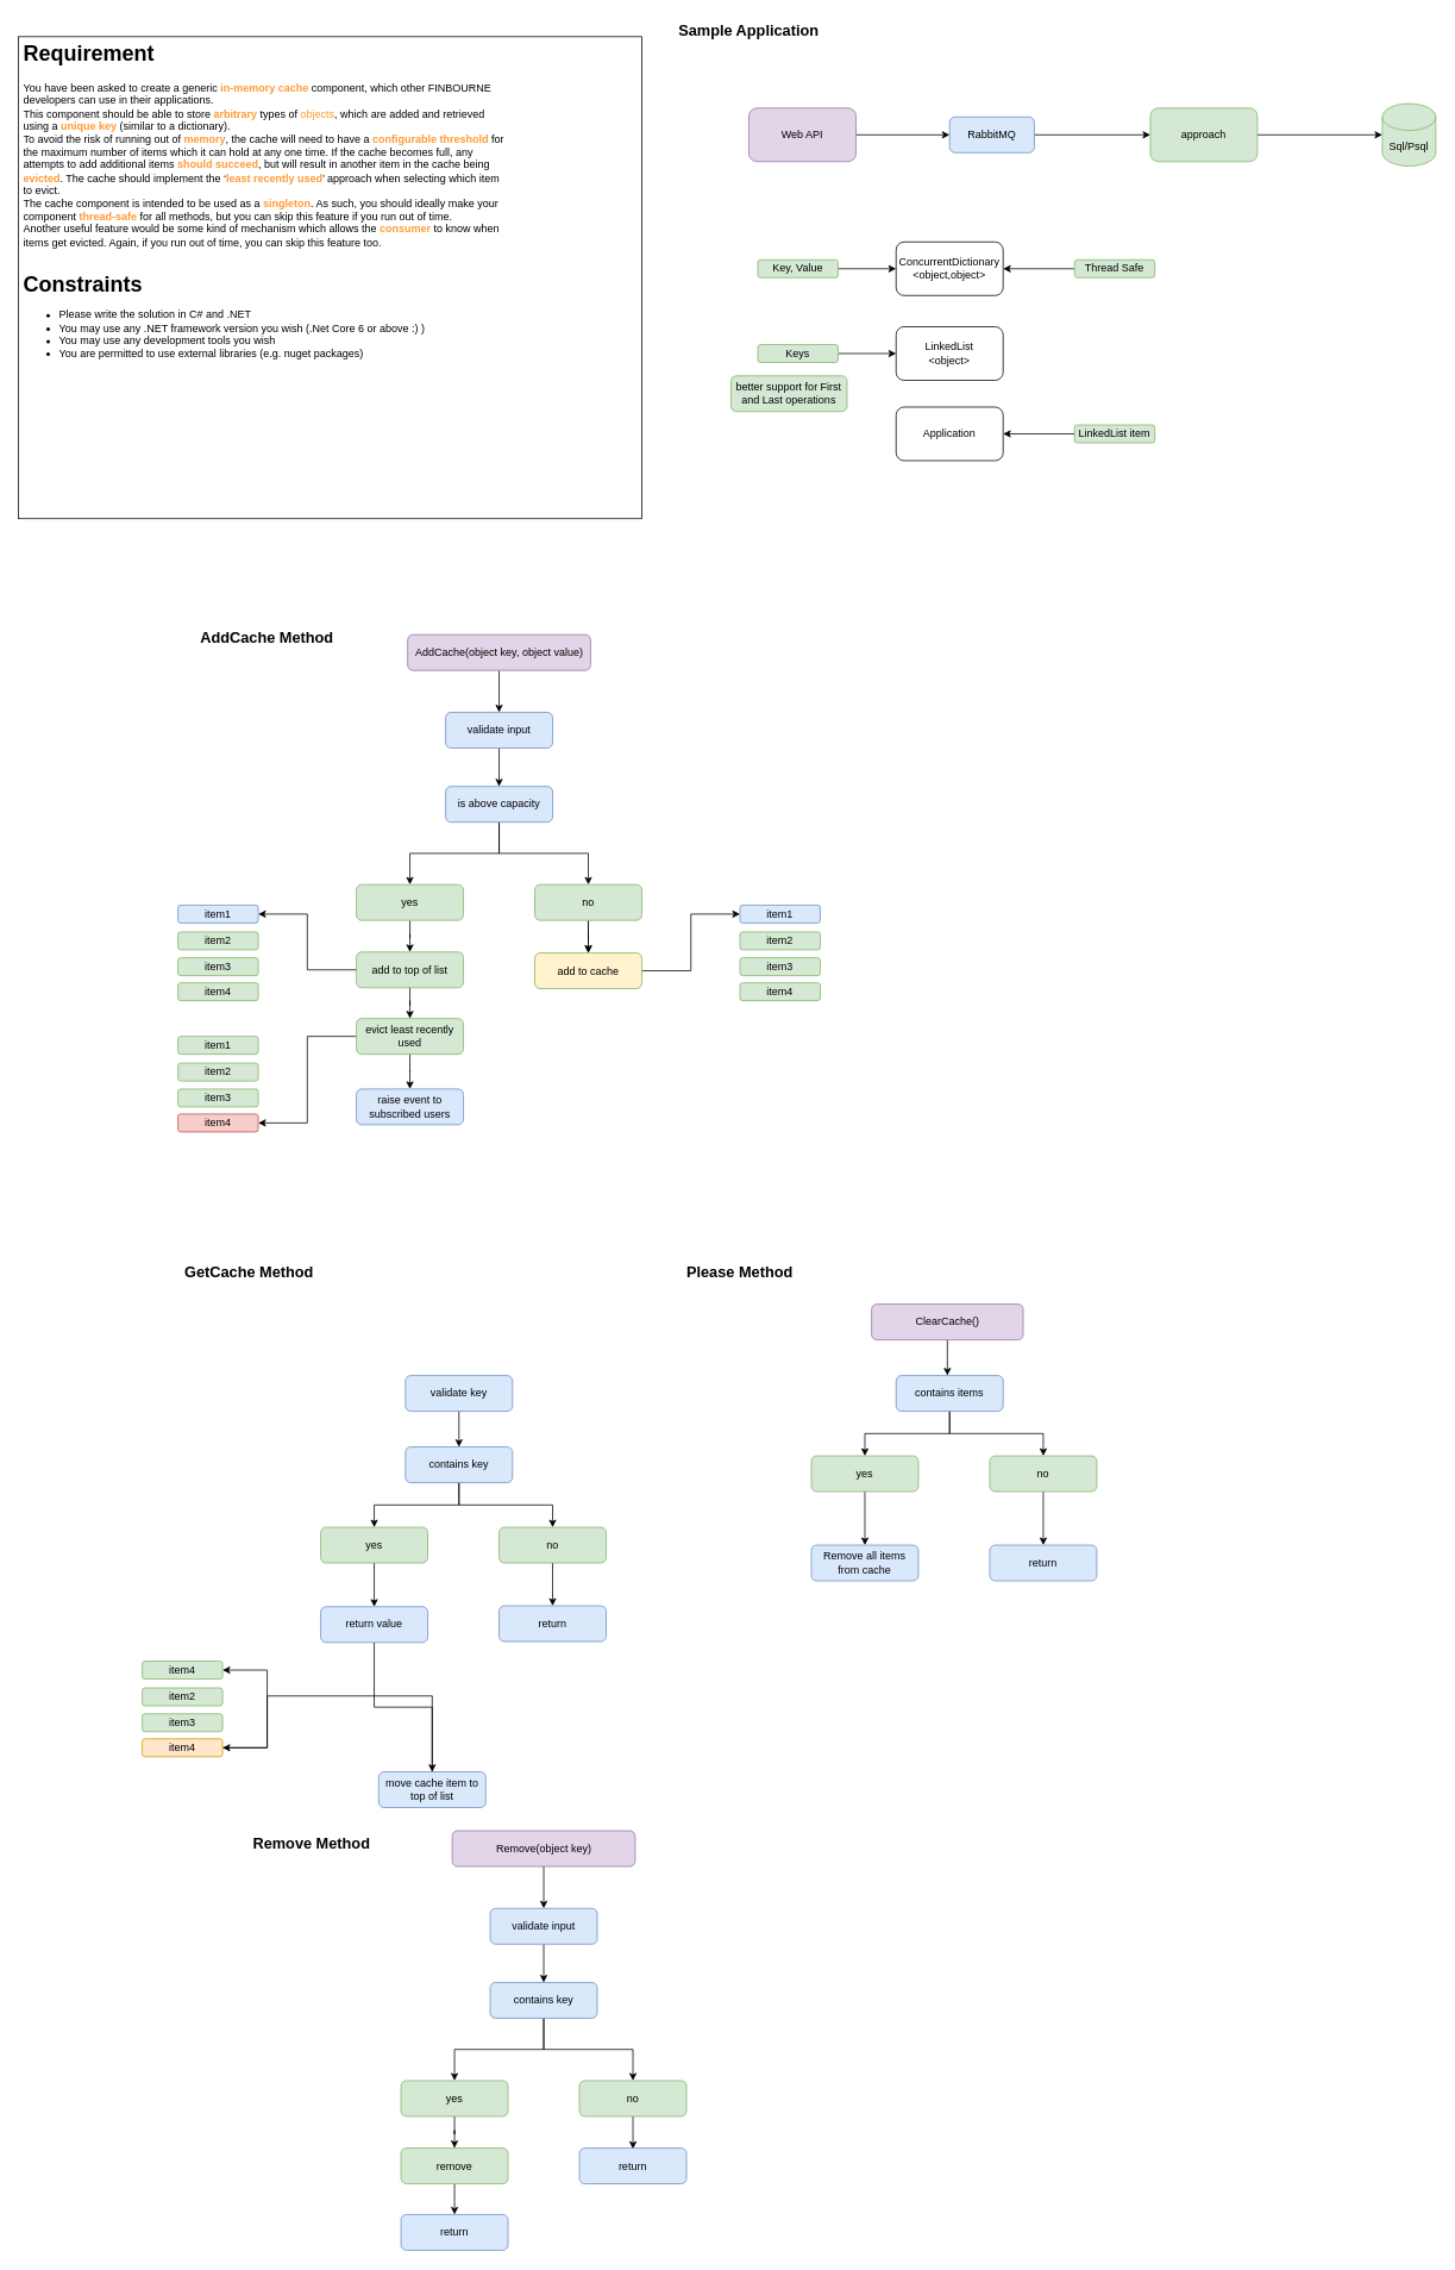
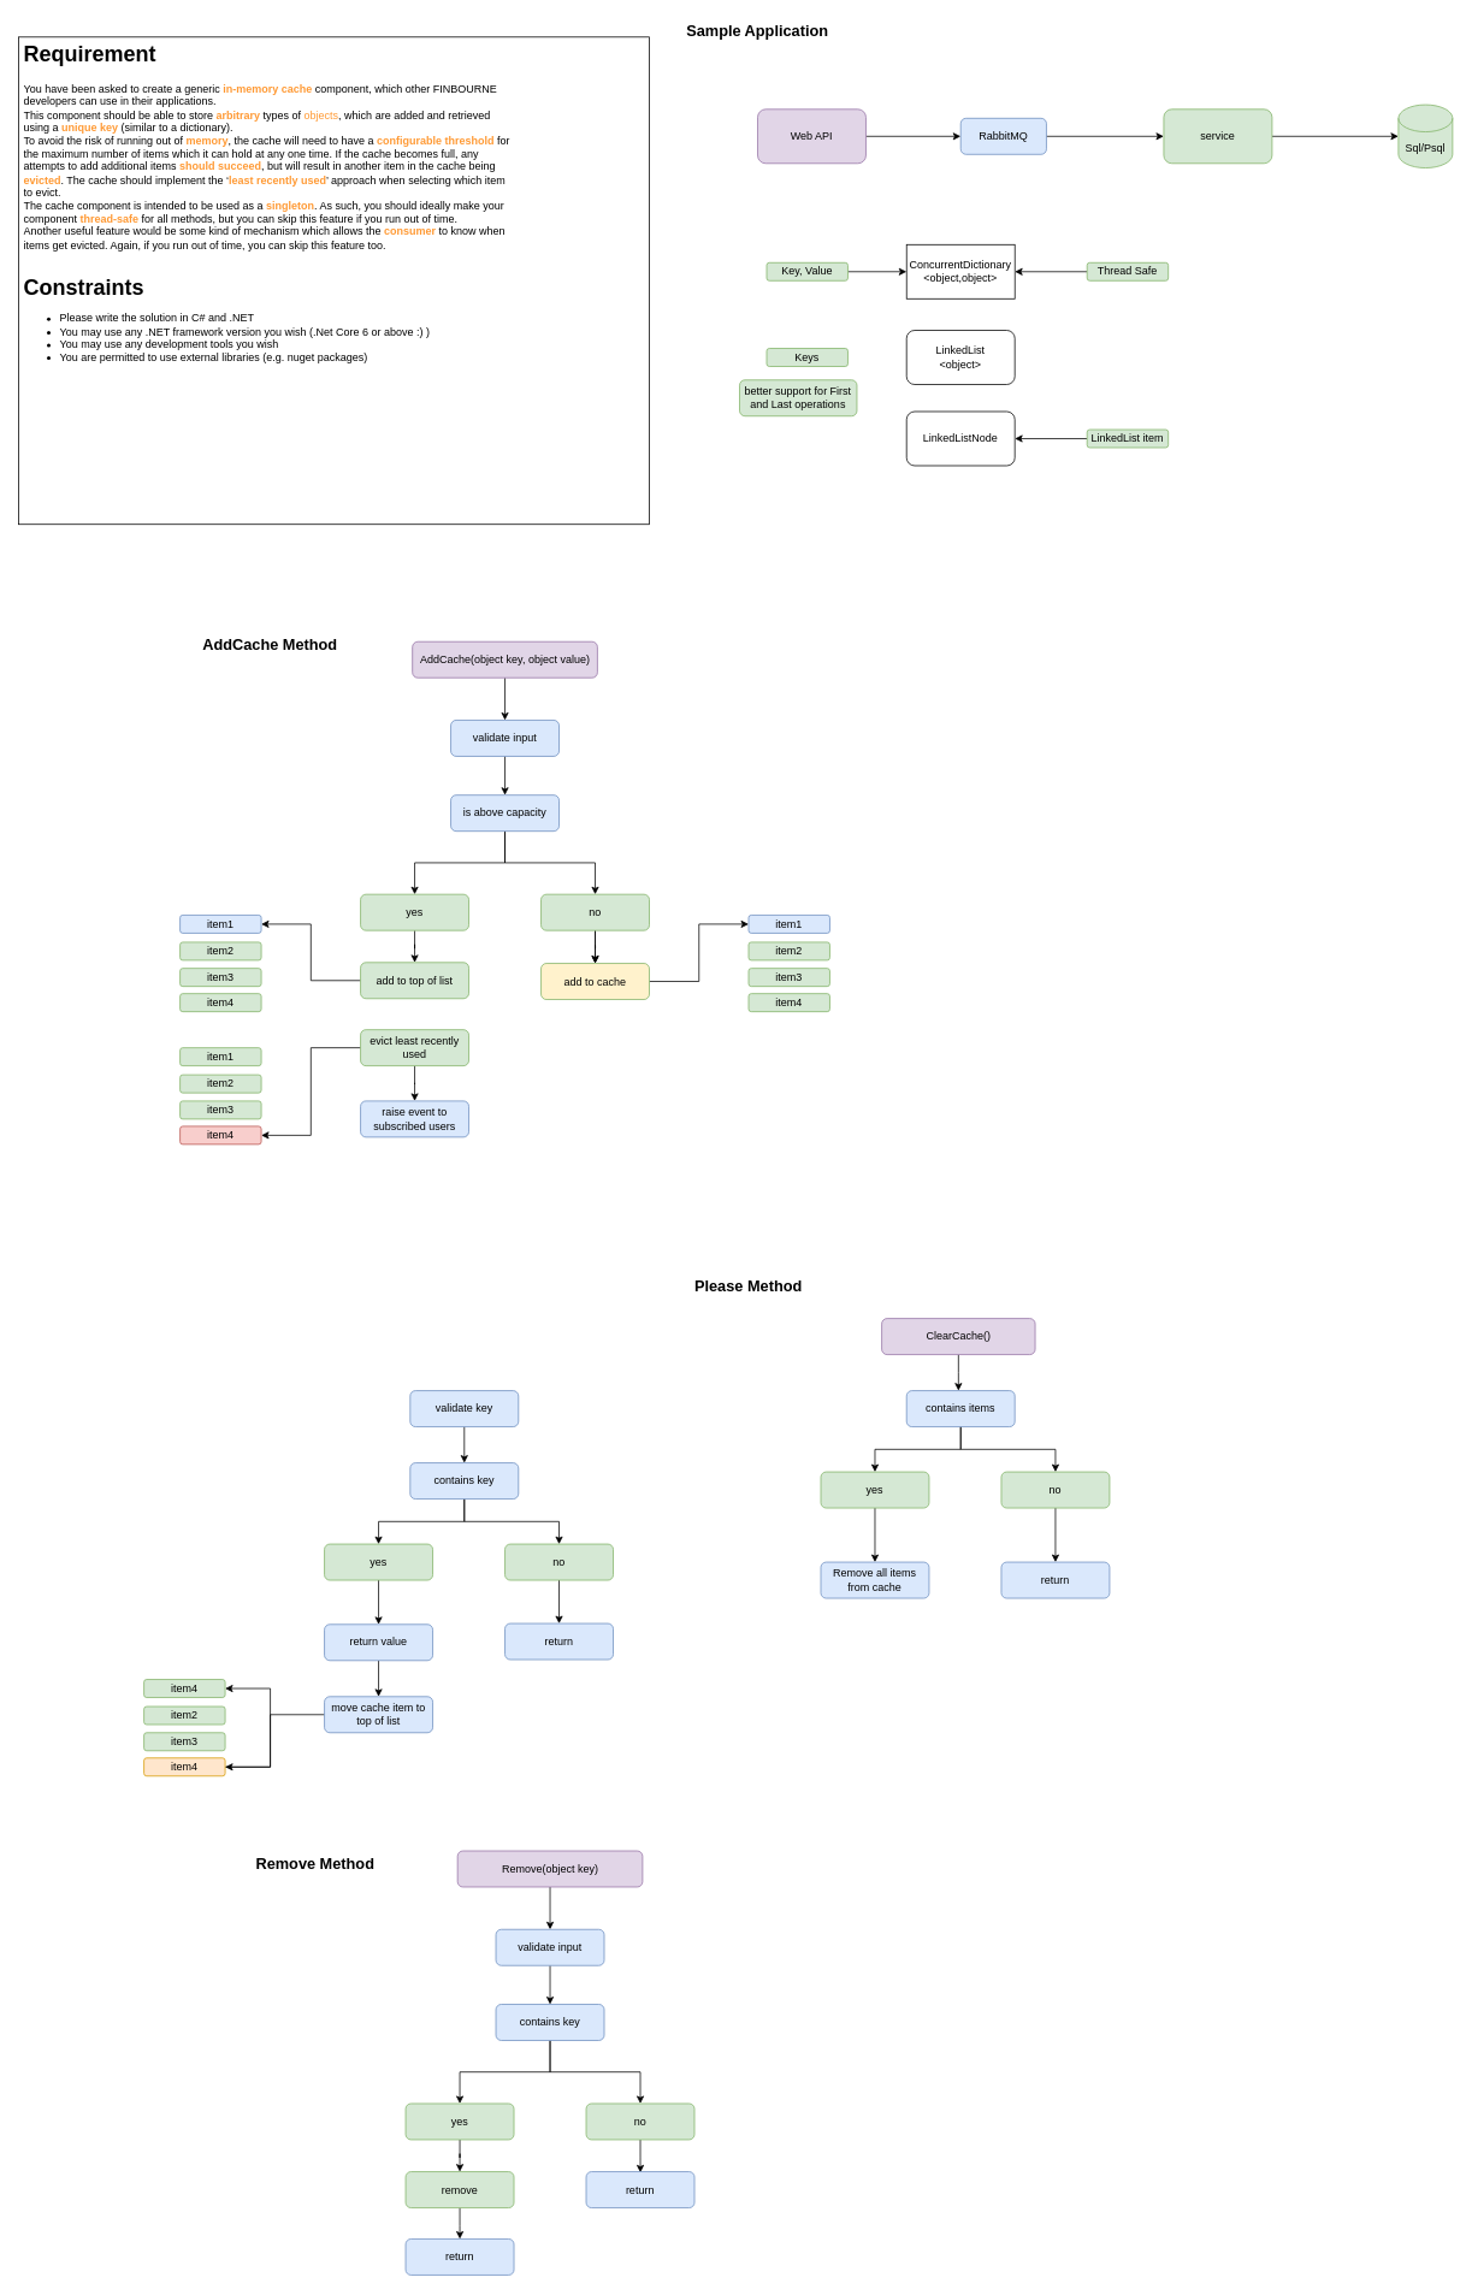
- <mxCell id="85" value="approach" style="rounded=1;whiteSpace=wrap;html=1;fillColor=#d5e8d4;strokeColor=#82b366;" parent="1" vertex="1"><mxGeometry x="1289" y="120" width="120" height="60" as="geometry" /></mxCell>
+ <mxCell id="85" value="service" style="rounded=1;whiteSpace=wrap;html=1;fillColor=#d5e8d4;strokeColor=#82b366;" parent="1" vertex="1"><mxGeometry x="1289" y="120" width="120" height="60" as="geometry" /></mxCell>
- <mxCell id="2" value="ConcurrentDictionary&lt;br&gt;&amp;lt;object,object&amp;gt;" style="rounded=1;whiteSpace=wrap;html=1;" parent="1" vertex="1"><mxGeometry x="1004" y="270" width="120" height="60" as="geometry" /></mxCell>
+ <mxCell id="2" value="ConcurrentDictionary&lt;br&gt;&amp;lt;object,object&amp;gt;" style="whiteSpace=wrap;html=1;rounded=0;" parent="1" vertex="1"><mxGeometry x="1004" y="270" width="120" height="60" as="geometry" /></mxCell>
- <mxCell id="103" style="edgeStyle=orthogonalEdgeStyle;rounded=0;orthogonalLoop=1;jettySize=auto;html=1;entryX=0;entryY=0.5;entryDx=0;entryDy=0;" edge="1" parent="1" source="104" target="3"><mxGeometry relative="1" as="geometry" /></mxCell>
- <mxCell id="57" value="Application" style="rounded=1;whiteSpace=wrap;html=1;" parent="1" vertex="1"><mxGeometry x="1004" y="455" width="120" height="60" as="geometry" /></mxCell>
+ <mxCell id="57" value="LinkedListNode" style="rounded=1;whiteSpace=wrap;html=1;" parent="1" vertex="1"><mxGeometry x="1004" y="455" width="120" height="60" as="geometry" /></mxCell>
- <mxCell id="58" style="edgeStyle=orthogonalEdgeStyle;rounded=0;orthogonalLoop=1;jettySize=auto;html=1;" parent="1" source="60" target="22" edge="1"><mxGeometry relative="1" as="geometry" /></mxCell>
- <mxCell id="31" value="&lt;font size=&quot;1&quot; style=&quot;&quot;&gt;&lt;b style=&quot;font-size: 17px;&quot;&gt;GetCache Method&lt;/b&gt;&lt;/font&gt;" style="text;html=1;strokeColor=none;fillColor=none;align=center;verticalAlign=middle;whiteSpace=wrap;rounded=0;" parent="1" vertex="1"><mxGeometry x="189" y="1410" width="180" height="30" as="geometry" /></mxCell>
- <mxCell id="50" value="move cache item to top of list" style="rounded=1;whiteSpace=wrap;html=1;fillColor=#dae8fc;strokeColor=#6c8ebf;" parent="1" vertex="1"><mxGeometry x="424" y="1984" width="120" height="40" as="geometry" /></mxCell>
+ <mxCell id="50" value="move cache item to top of list" style="rounded=1;whiteSpace=wrap;html=1;fillColor=#dae8fc;strokeColor=#6c8ebf;" parent="1" vertex="1"><mxGeometry x="359" y="1879" width="120" height="40" as="geometry" /></mxCell>
